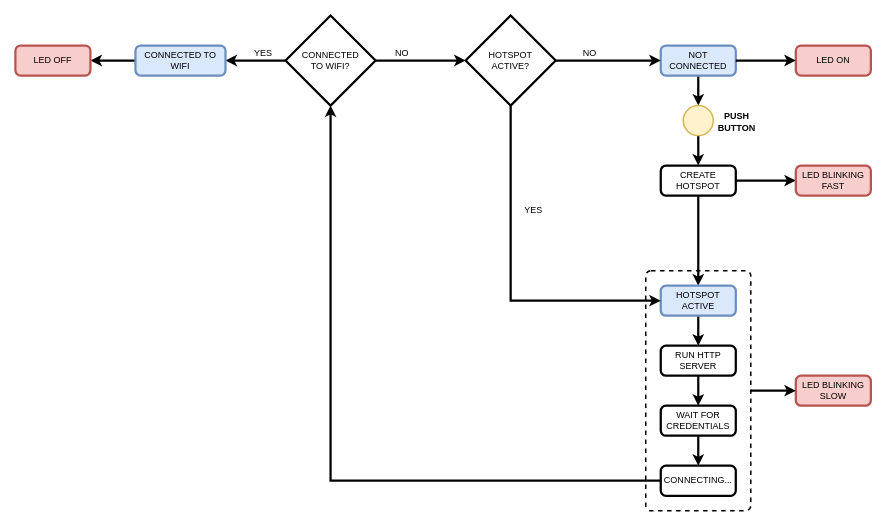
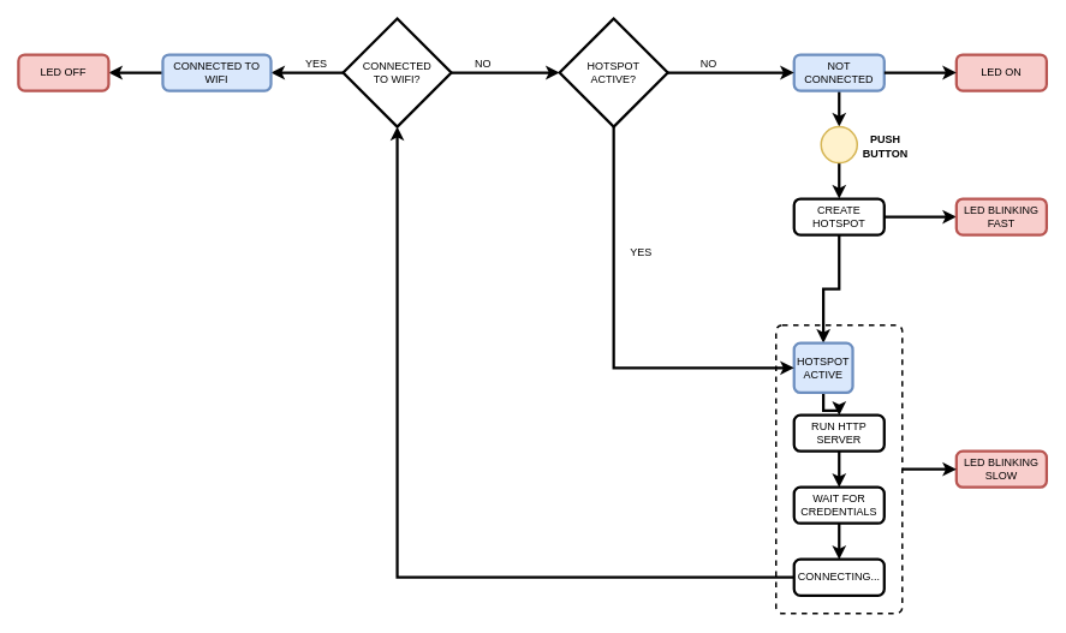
- <mxCell id="15" value="HOTSPOT ACTIVE" style="rounded=1;whiteSpace=wrap;html=1;absoluteArcSize=1;arcSize=14;strokeWidth=3;fillColor=#dae8fc;strokeColor=#6c8ebf;" parent="1" vertex="1"><mxGeometry x="880" y="380" width="100" height="40" as="geometry" /></mxCell>
+ <mxCell id="15" value="HOTSPOT ACTIVE" style="rounded=1;whiteSpace=wrap;html=1;absoluteArcSize=1;arcSize=14;strokeWidth=3;fillColor=#dae8fc;strokeColor=#6c8ebf;" parent="1" vertex="1"><mxGeometry x="880" y="380" width="65" height="55" as="geometry" /></mxCell>
